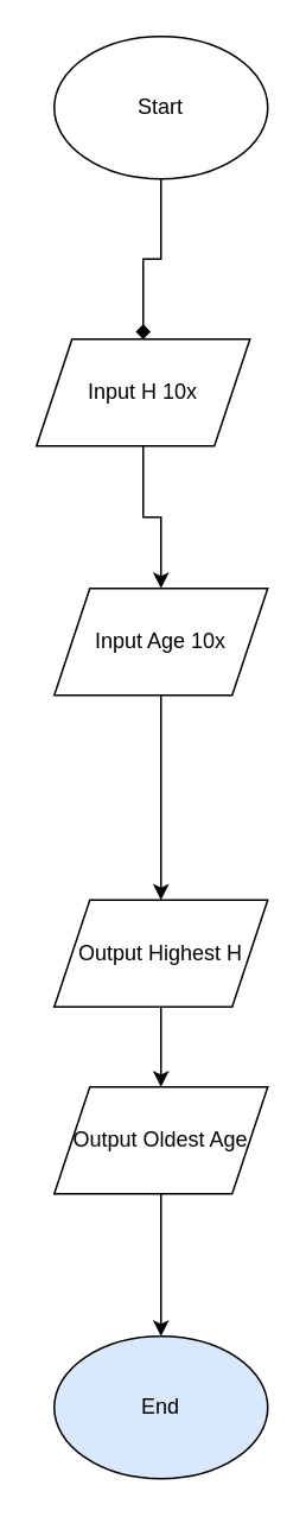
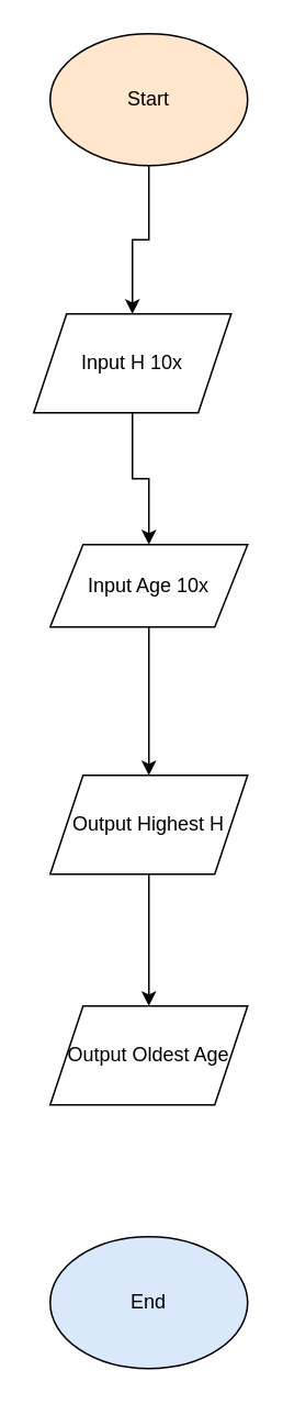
- <mxCell id="3" value="Start" style="ellipse;whiteSpace=wrap;html=1;" vertex="1" parent="1"><mxGeometry x="30" y="20" width="120" height="80" as="geometry" /></mxCell>
+ <mxCell id="3" value="Start" style="ellipse;whiteSpace=wrap;html=1;fillColor=#ffe6cc;" vertex="1" parent="1"><mxGeometry x="30" y="20" width="120" height="80" as="geometry" /></mxCell>
- <mxCell id="2" value="" style="edgeStyle=orthogonalEdgeStyle;rounded=0;orthogonalLoop=1;jettySize=auto;html=1;endArrow=diamond;" edge="1" parent="1" source="3" target="5"><mxGeometry relative="1" as="geometry" /></mxCell>
+ <mxCell id="2" value="" style="edgeStyle=orthogonalEdgeStyle;rounded=0;orthogonalLoop=1;jettySize=auto;html=1;" edge="1" parent="1" source="3" target="5"><mxGeometry relative="1" as="geometry" /></mxCell>
- <mxCell id="7" value="Input Age 10x" style="shape=parallelogram;perimeter=parallelogramPerimeter;whiteSpace=wrap;html=1;fixedSize=1;" vertex="1" parent="1"><mxGeometry x="30" y="330" width="120" height="60" as="geometry" /></mxCell>
+ <mxCell id="7" value="Input Age 10x" style="shape=parallelogram;perimeter=parallelogramPerimeter;whiteSpace=wrap;html=1;fixedSize=1;" vertex="1" parent="1"><mxGeometry x="30" y="330" width="120" height="50" as="geometry" /></mxCell>
- <mxCell id="9" value="Output Highest H" style="shape=parallelogram;perimeter=parallelogramPerimeter;whiteSpace=wrap;html=1;fixedSize=1;" vertex="1" parent="1"><mxGeometry x="30" y="505" width="120" height="60" as="geometry" /></mxCell>
+ <mxCell id="9" value="Output Highest H" style="shape=parallelogram;perimeter=parallelogramPerimeter;whiteSpace=wrap;html=1;fixedSize=1;" vertex="1" parent="1"><mxGeometry x="30" y="470" width="120" height="60" as="geometry" /></mxCell>
- <mxCell id="10" value="" style="edgeStyle=orthogonalEdgeStyle;rounded=0;orthogonalLoop=1;jettySize=auto;html=1;" edge="1" parent="1" source="11" target="12"><mxGeometry relative="1" as="geometry" /></mxCell>
